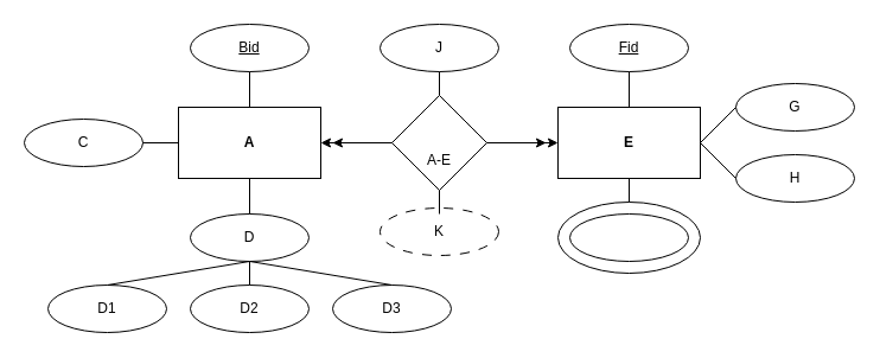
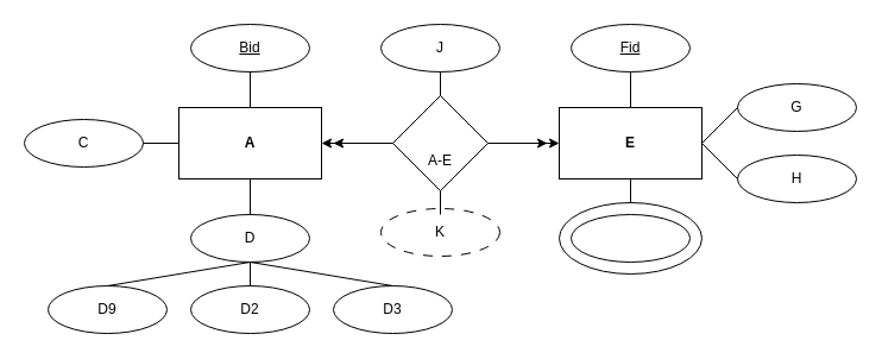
- <mxCell id="13" value="D1" style="text;html=1;align=center;verticalAlign=middle;whiteSpace=wrap;rounded=0;" vertex="1" parent="1"><mxGeometry x="60" y="245" width="60" height="30" as="geometry" /></mxCell>
+ <mxCell id="13" value="D9" style="text;html=1;align=center;verticalAlign=middle;whiteSpace=wrap;rounded=0;" vertex="1" parent="1"><mxGeometry x="60" y="245" width="60" height="30" as="geometry" /></mxCell>
